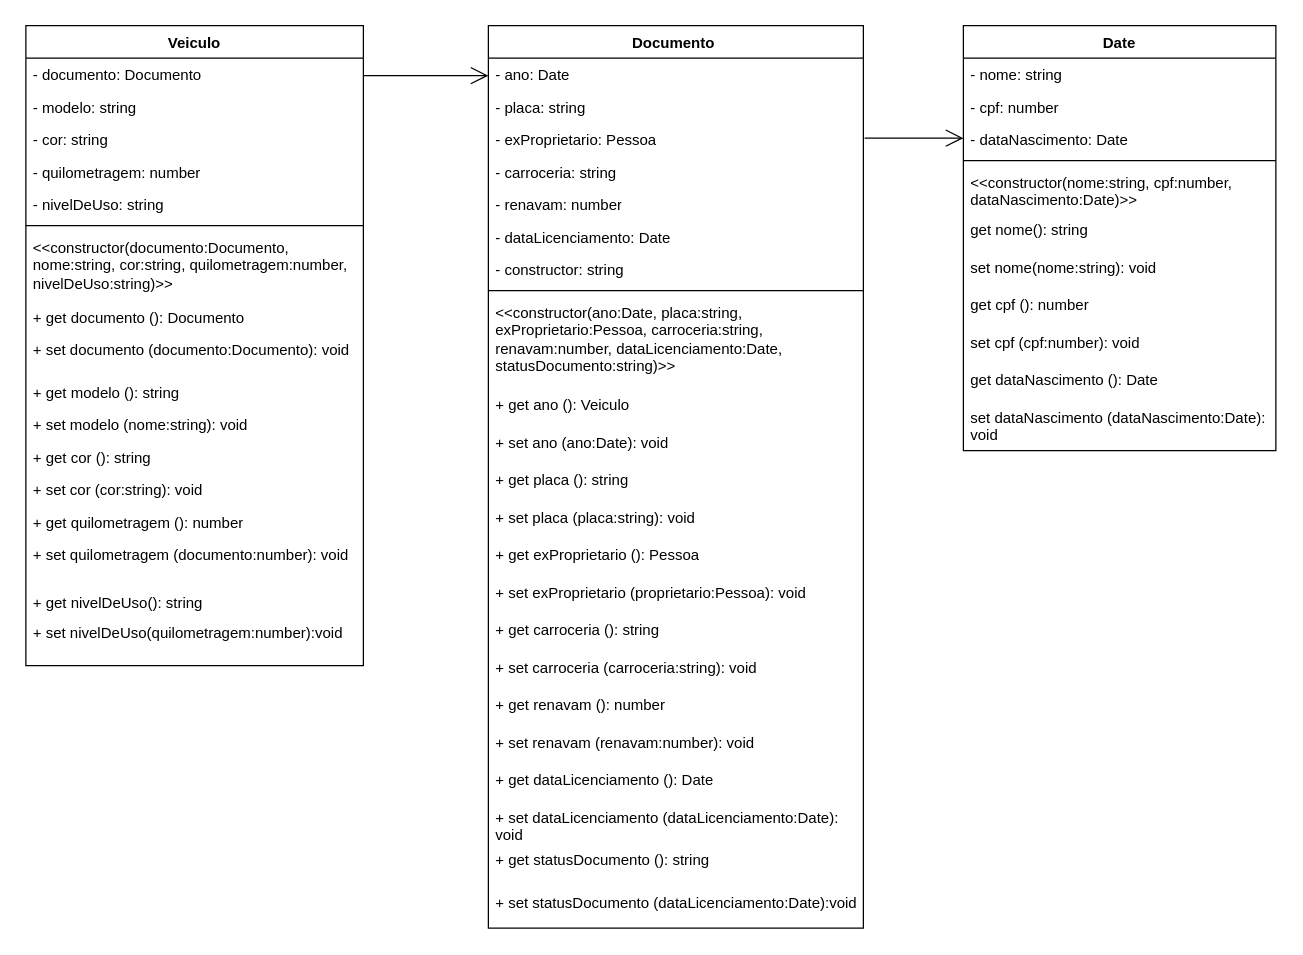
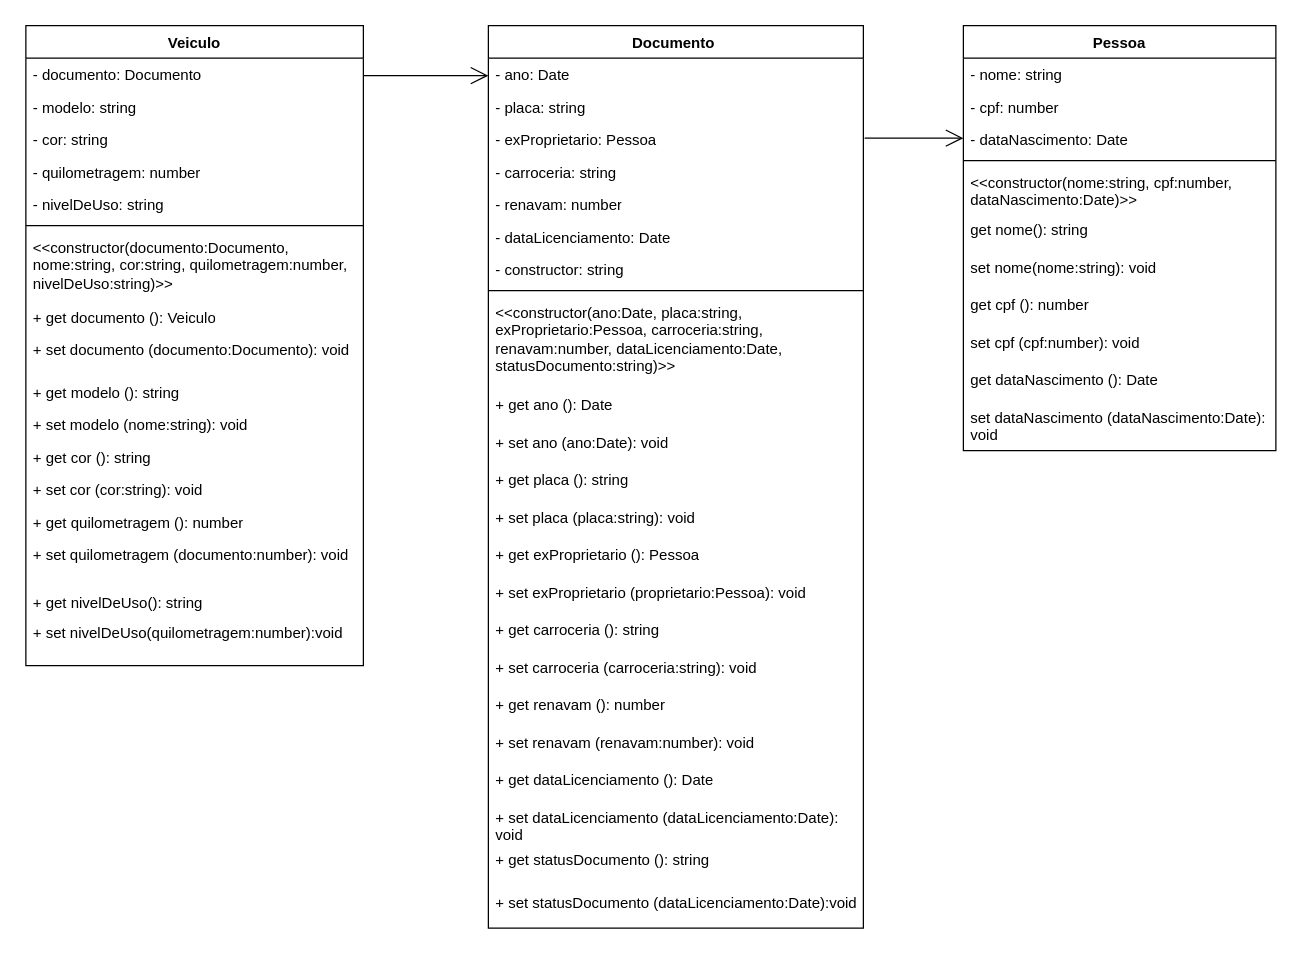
- <mxCell id="44" value="Date" style="swimlane;fontStyle=1;align=center;verticalAlign=top;childLayout=stackLayout;horizontal=1;startSize=26;horizontalStack=0;resizeParent=1;resizeParentMax=0;resizeLast=0;collapsible=1;marginBottom=0;whiteSpace=wrap;html=1;" vertex="1" parent="1"><mxGeometry x="770" y="20" width="250" height="340" as="geometry" /></mxCell>
+ <mxCell id="44" value="Pessoa" style="swimlane;fontStyle=1;align=center;verticalAlign=top;childLayout=stackLayout;horizontal=1;startSize=26;horizontalStack=0;resizeParent=1;resizeParentMax=0;resizeLast=0;collapsible=1;marginBottom=0;whiteSpace=wrap;html=1;" vertex="1" parent="1"><mxGeometry x="770" y="20" width="250" height="340" as="geometry" /></mxCell>
- <mxCell id="10" value="+ get documento (): Documento" style="text;strokeColor=none;fillColor=none;align=left;verticalAlign=top;spacingLeft=4;spacingRight=4;overflow=hidden;rotatable=0;points=[[0,0.5],[1,0.5]];portConstraint=eastwest;whiteSpace=wrap;html=1;" vertex="1" parent="2"><mxGeometry y="220" width="270" height="26" as="geometry" /></mxCell>
+ <mxCell id="10" value="+ get documento (): Veiculo" style="text;strokeColor=none;fillColor=none;align=left;verticalAlign=top;spacingLeft=4;spacingRight=4;overflow=hidden;rotatable=0;points=[[0,0.5],[1,0.5]];portConstraint=eastwest;whiteSpace=wrap;html=1;" vertex="1" parent="2"><mxGeometry y="220" width="270" height="26" as="geometry" /></mxCell>
- <mxCell id="30" value="+ get ano (): Veiculo" style="text;strokeColor=none;fillColor=none;align=left;verticalAlign=top;spacingLeft=4;spacingRight=4;overflow=hidden;rotatable=0;points=[[0,0.5],[1,0.5]];portConstraint=eastwest;whiteSpace=wrap;html=1;" vertex="1" parent="20"><mxGeometry y="290" width="300" height="30" as="geometry" /></mxCell>
+ <mxCell id="30" value="+ get ano (): Date" style="text;strokeColor=none;fillColor=none;align=left;verticalAlign=top;spacingLeft=4;spacingRight=4;overflow=hidden;rotatable=0;points=[[0,0.5],[1,0.5]];portConstraint=eastwest;whiteSpace=wrap;html=1;" vertex="1" parent="20"><mxGeometry y="290" width="300" height="30" as="geometry" /></mxCell>
